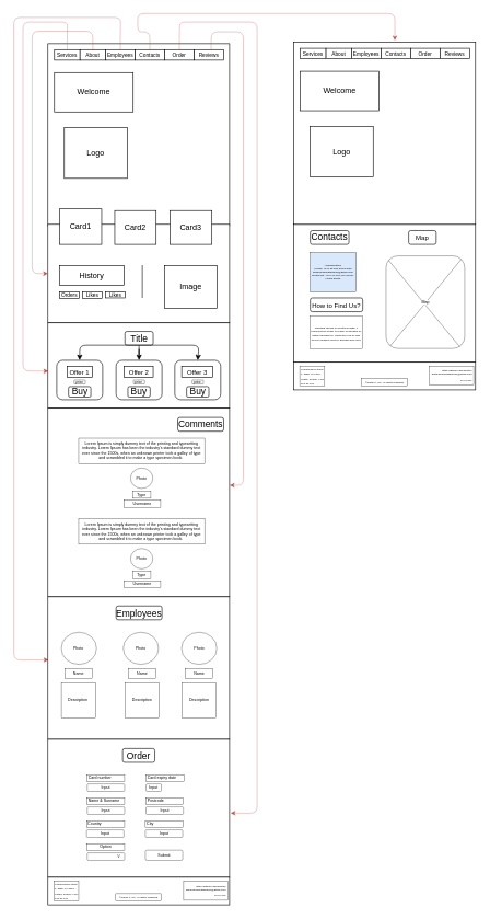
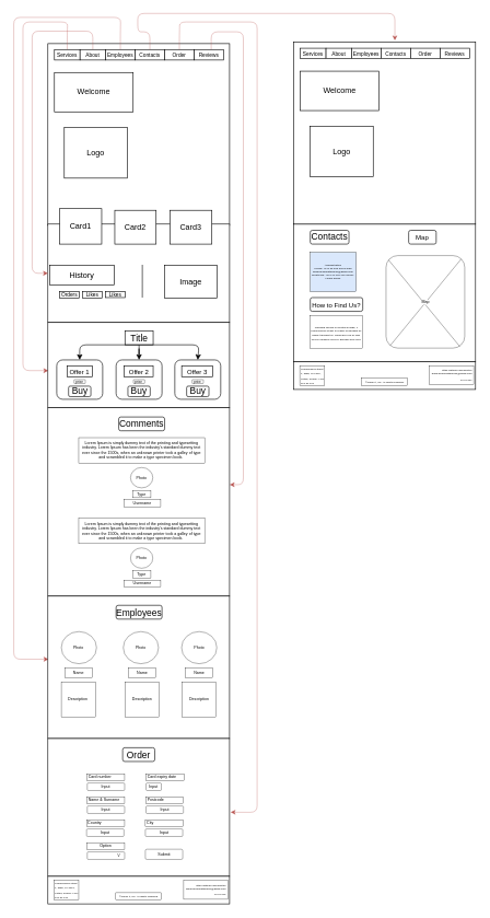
- <mxCell id="10" value="History" style="rounded=0;whiteSpace=wrap;html=1;" vertex="1" parent="1"><mxGeometry x="90" y="404" width="98" height="30" as="geometry" /></mxCell>
+ <mxCell id="10" value="History" style="rounded=0;whiteSpace=wrap;html=1;" vertex="1" parent="1"><mxGeometry x="75" y="404" width="98" height="30" as="geometry" /></mxCell>
- <mxCell id="12" value="Image" style="rounded=0;whiteSpace=wrap;html=1;" vertex="1" parent="1"><mxGeometry x="250" y="404" width="80" height="65" as="geometry" /></mxCell>
+ <mxCell id="12" value="Image" style="rounded=0;whiteSpace=wrap;html=1;" vertex="1" parent="1"><mxGeometry x="250" y="404" width="80" height="50" as="geometry" /></mxCell>
- <mxCell id="30" value="&lt;font style=&quot;font-size: 14px;&quot;&gt;Title&lt;/font&gt;" style="rounded=1;whiteSpace=wrap;html=1;fontSize=8;" vertex="1" parent="1"><mxGeometry x="189.5" y="504" width="43" height="21" as="geometry" /></mxCell>
+ <mxCell id="30" value="&lt;font style=&quot;font-size: 14px;&quot;&gt;Title&lt;/font&gt;" style="whiteSpace=wrap;html=1;fontSize=8;rounded=0;" vertex="1" parent="1"><mxGeometry x="189.5" y="504" width="43" height="21" as="geometry" /></mxCell>
- <mxCell id="46" value="&lt;font style=&quot;font-size: 14px;&quot;&gt;Comments&lt;/font&gt;" style="rounded=1;whiteSpace=wrap;html=1;fontSize=8;" vertex="1" parent="1"><mxGeometry x="270" y="635" width="70" height="21" as="geometry" /></mxCell>
+ <mxCell id="46" value="&lt;font style=&quot;font-size: 14px;&quot;&gt;Comments&lt;/font&gt;" style="rounded=1;whiteSpace=wrap;html=1;fontSize=8;" vertex="1" parent="1"><mxGeometry x="180" y="635" width="70" height="21" as="geometry" /></mxCell>
